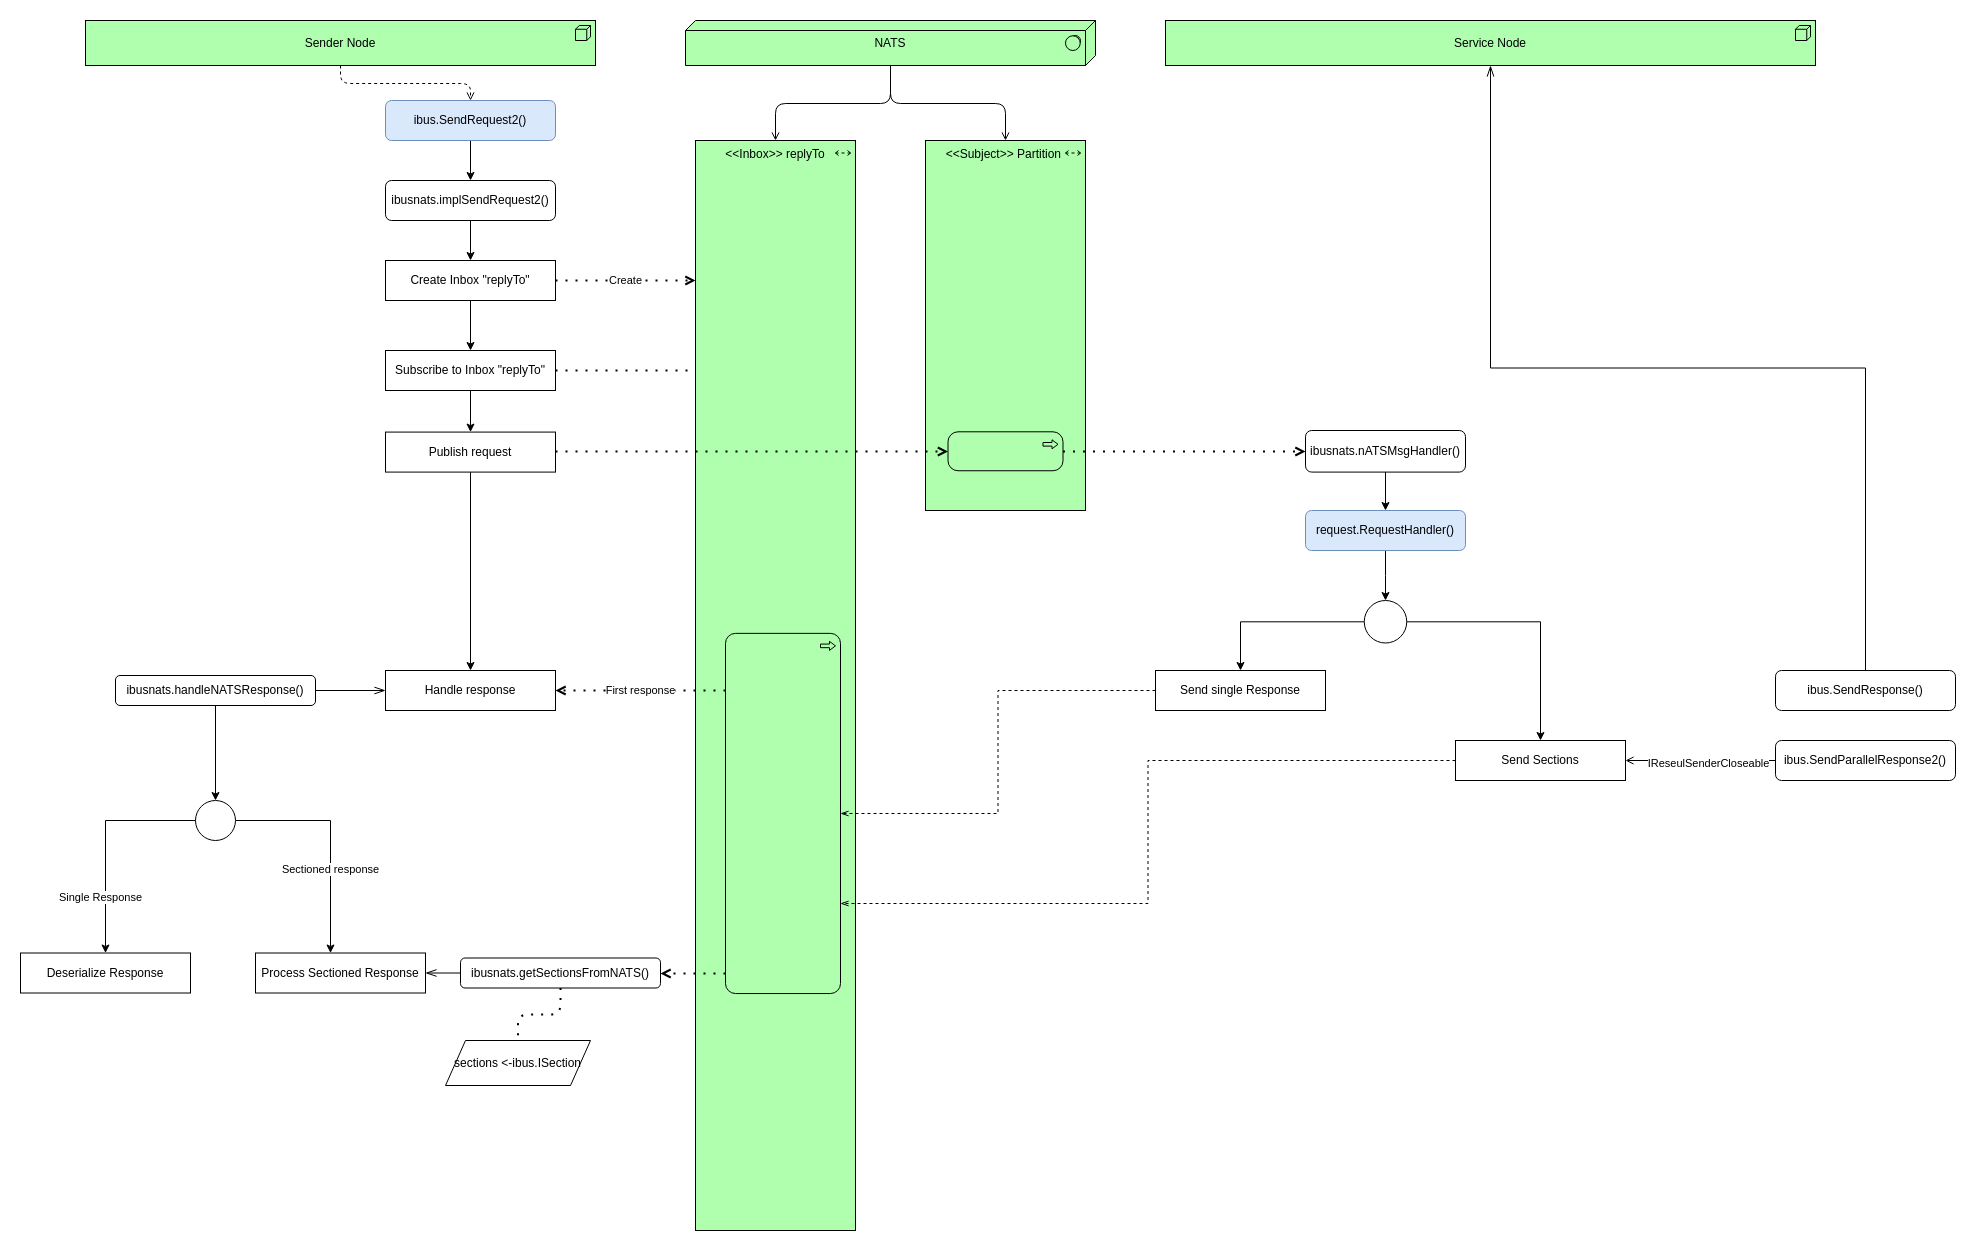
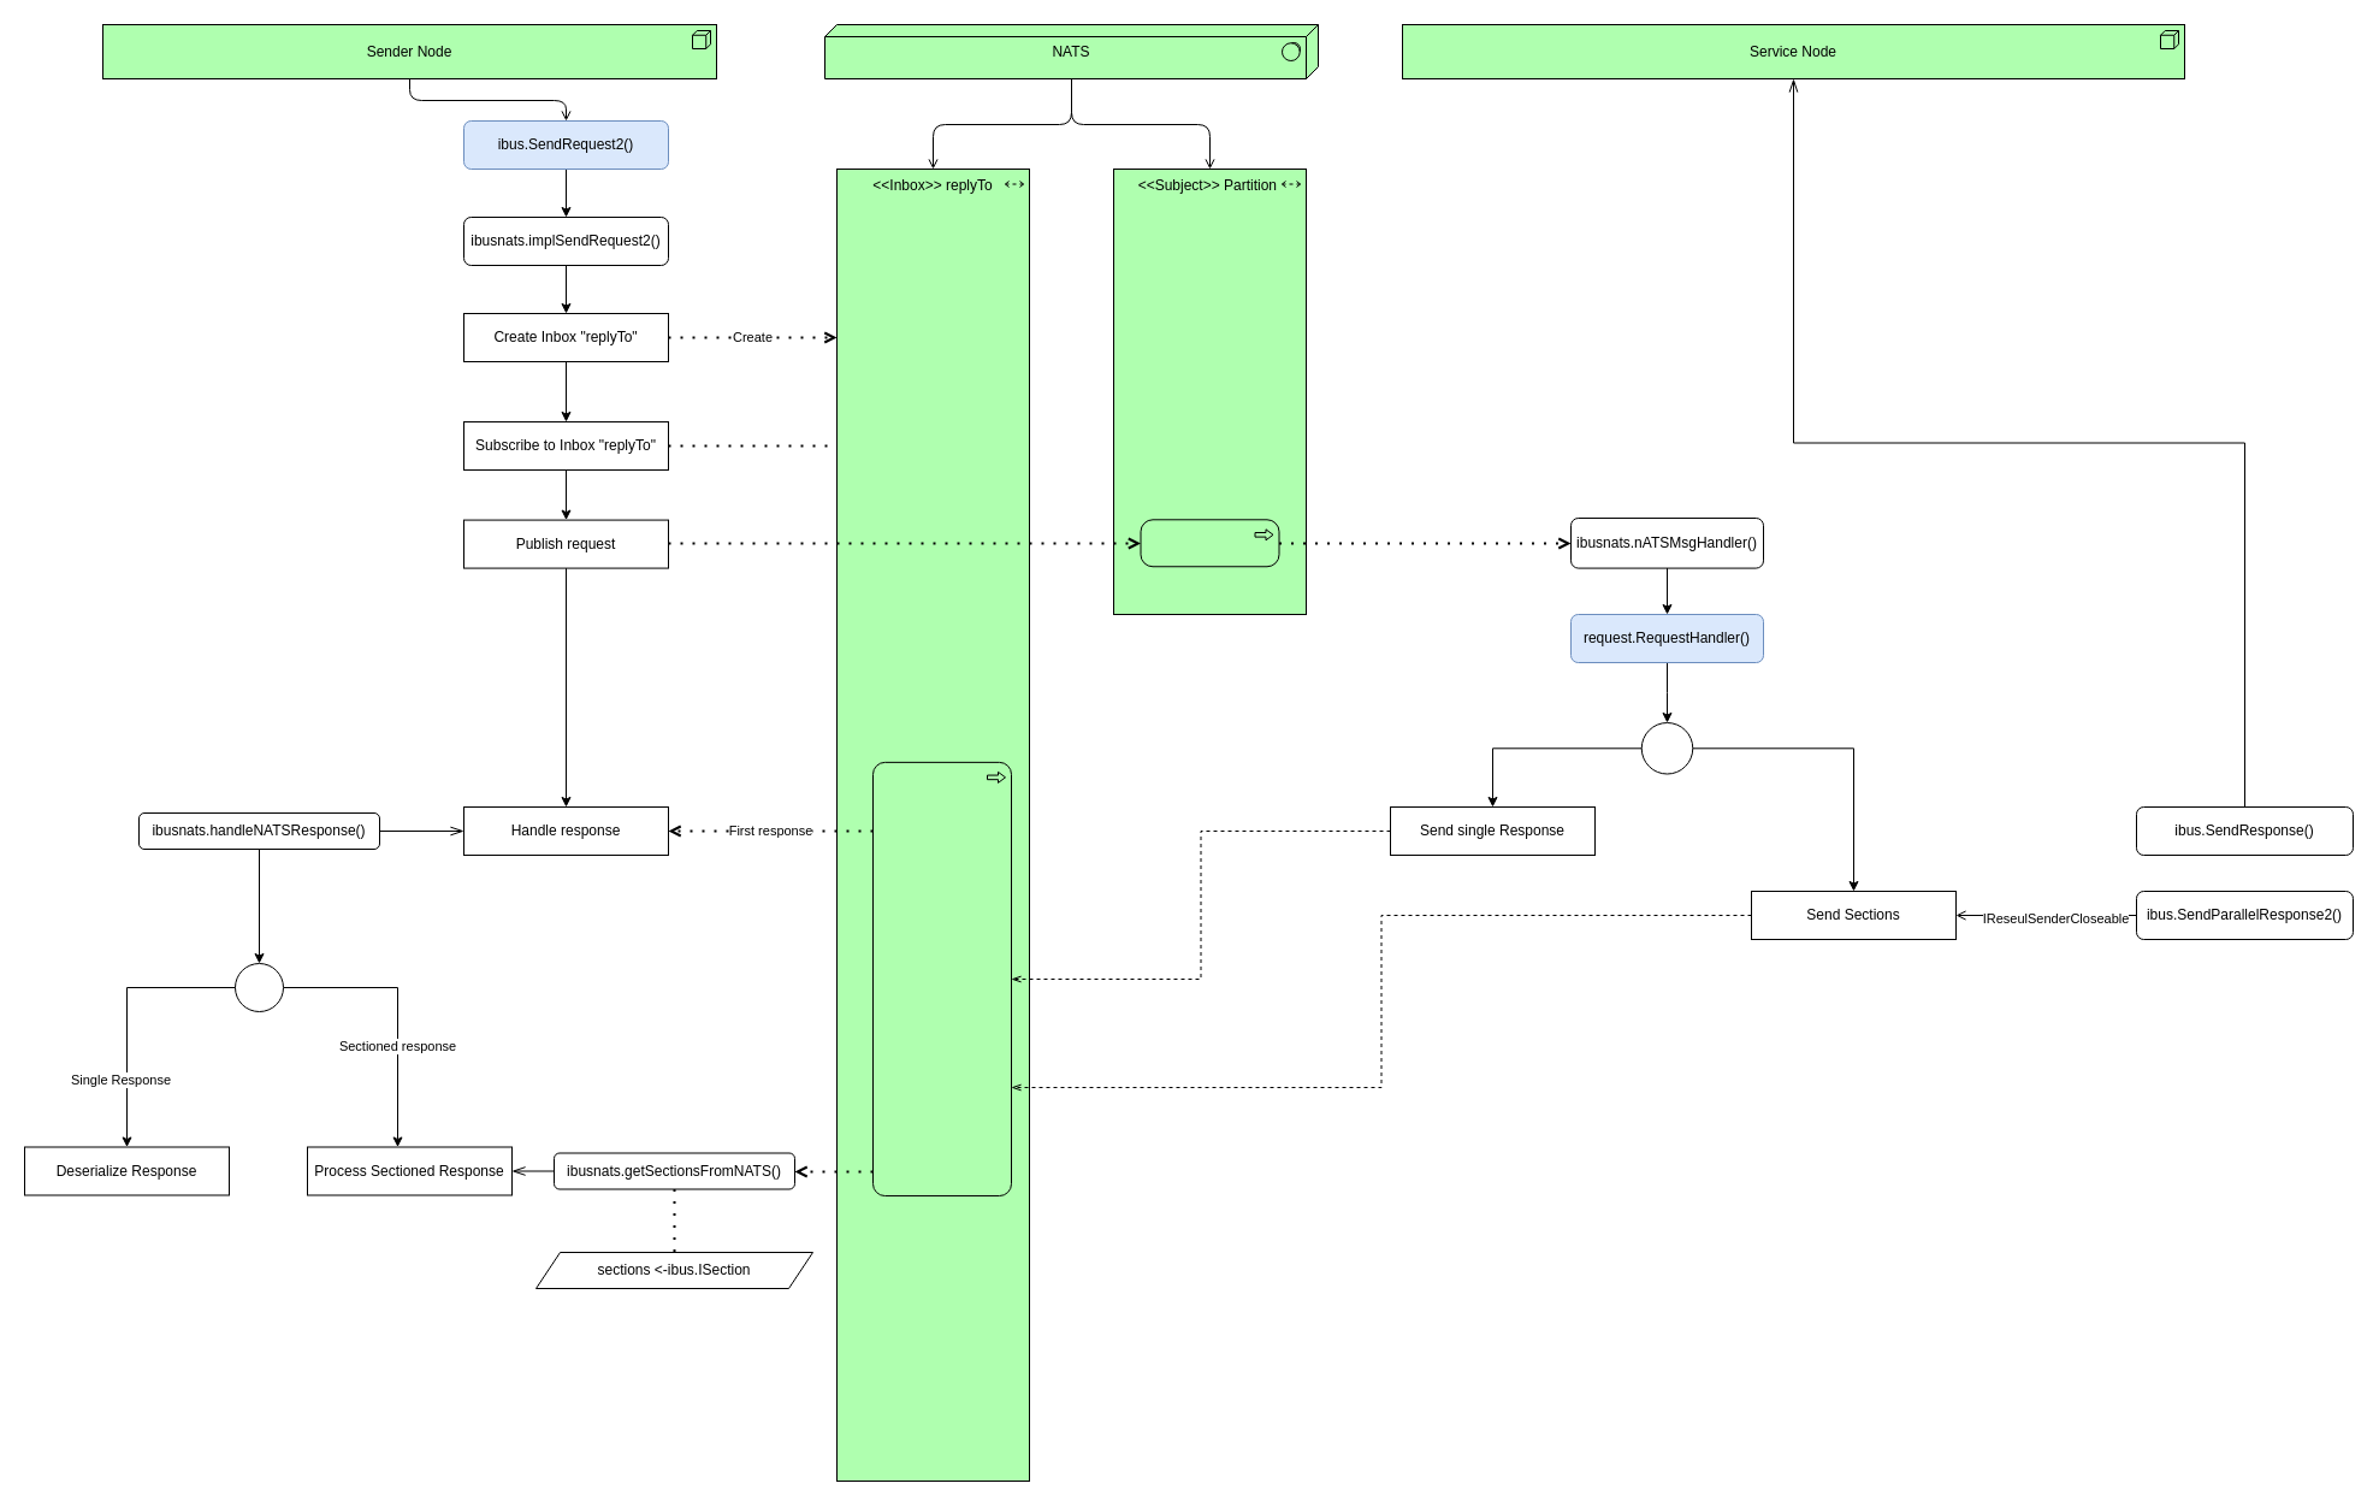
- <mxCell id="43" value="" style="edgeStyle=elbowEdgeStyle;html=1;endArrow=open;elbow=vertical;endFill=1;dashed=1;" parent="1" source="42" target="26" edge="1"><mxGeometry width="160" relative="1" as="geometry"><mxPoint x="705" y="20" as="sourcePoint" /><mxPoint x="865" y="20" as="targetPoint" /></mxGeometry></mxCell>
+ <mxCell id="43" value="" style="edgeStyle=elbowEdgeStyle;html=1;endArrow=open;elbow=vertical;endFill=1;" parent="1" source="42" target="26" edge="1"><mxGeometry width="160" relative="1" as="geometry"><mxPoint x="705" y="20" as="sourcePoint" /><mxPoint x="865" y="20" as="targetPoint" /></mxGeometry></mxCell>
- <mxCell id="18" value="sections &amp;lt;-ibus.ISection" style="shape=parallelogram;perimeter=parallelogramPerimeter;whiteSpace=wrap;html=1;fixedSize=1;" parent="1" vertex="1"><mxGeometry x="445" y="1040" width="145" height="45" as="geometry" /></mxCell>
+ <mxCell id="18" value="sections &amp;lt;-ibus.ISection" style="shape=parallelogram;perimeter=parallelogramPerimeter;whiteSpace=wrap;html=1;fixedSize=1;" parent="1" vertex="1"><mxGeometry x="445" y="1040" width="230" height="30" as="geometry" /></mxCell>
